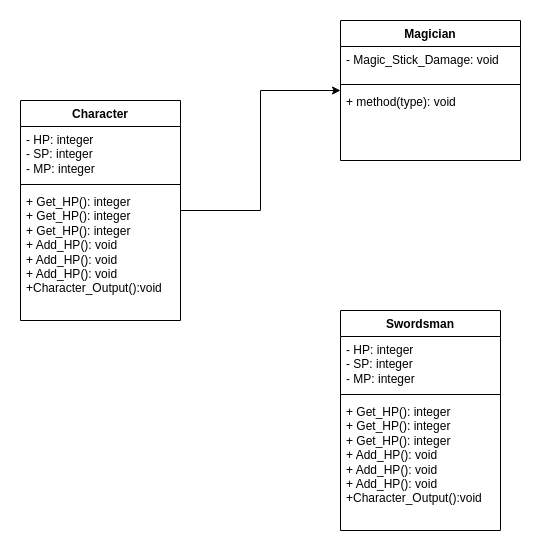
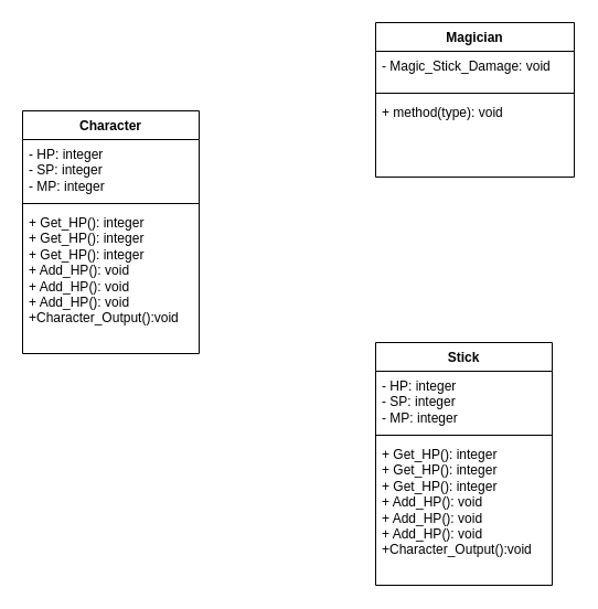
- <mxCell id="2" value="" style="edgeStyle=orthogonalEdgeStyle;rounded=0;orthogonalLoop=1;jettySize=auto;html=1;" edge="1" parent="1" source="3" target="7"><mxGeometry relative="1" as="geometry" /></mxCell>
- <mxCell id="11" value="Swordsman" style="swimlane;fontStyle=1;align=center;verticalAlign=top;childLayout=stackLayout;horizontal=1;startSize=26;horizontalStack=0;resizeParent=1;resizeParentMax=0;resizeLast=0;collapsible=1;marginBottom=0;whiteSpace=wrap;html=1;" vertex="1" parent="1"><mxGeometry x="340" y="310" width="160" height="220" as="geometry" /></mxCell>
+ <mxCell id="11" value="Stick" style="swimlane;fontStyle=1;align=center;verticalAlign=top;childLayout=stackLayout;horizontal=1;startSize=26;horizontalStack=0;resizeParent=1;resizeParentMax=0;resizeLast=0;collapsible=1;marginBottom=0;whiteSpace=wrap;html=1;" vertex="1" parent="1"><mxGeometry x="340" y="310" width="160" height="220" as="geometry" /></mxCell>
